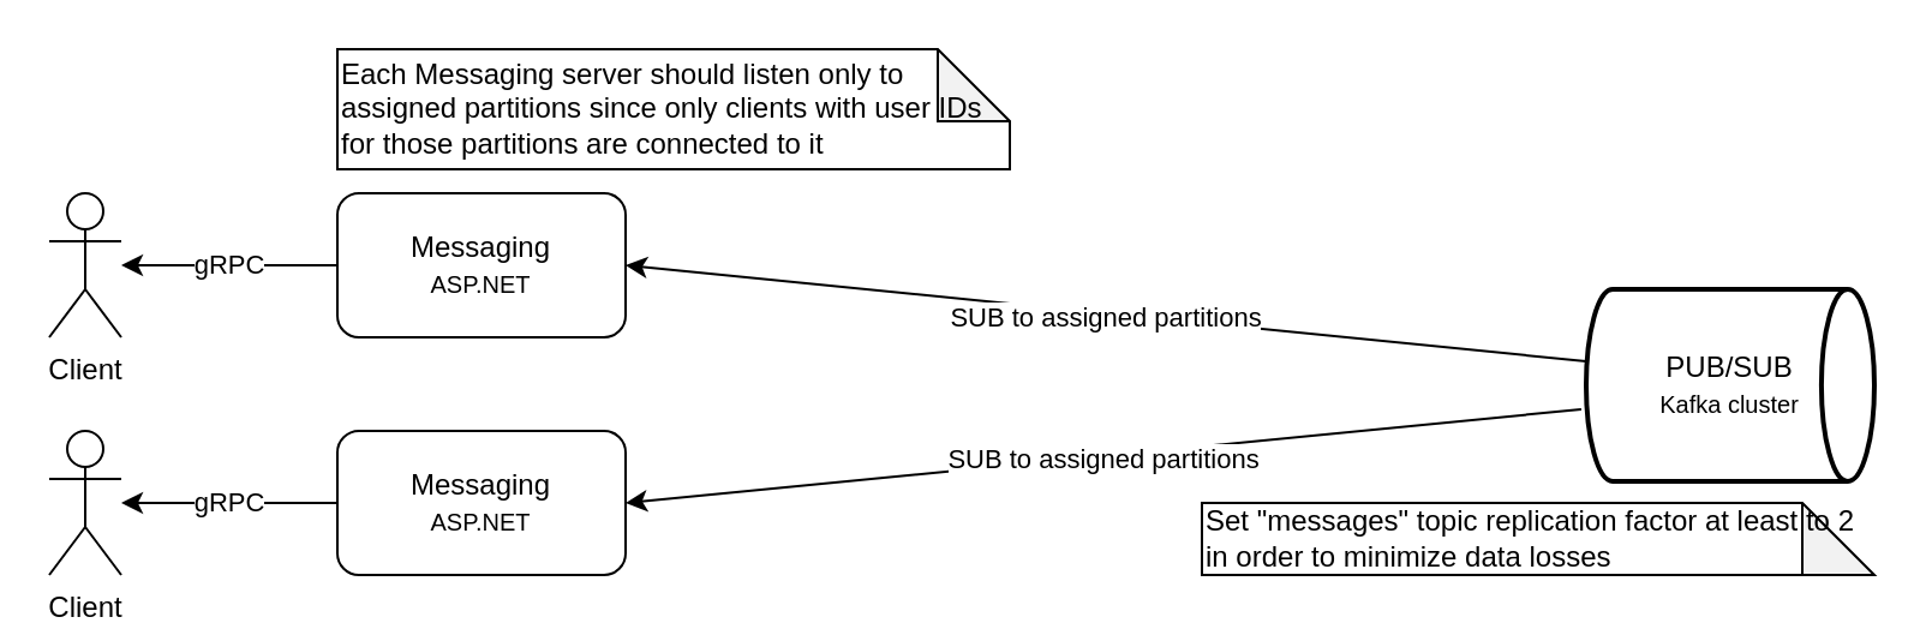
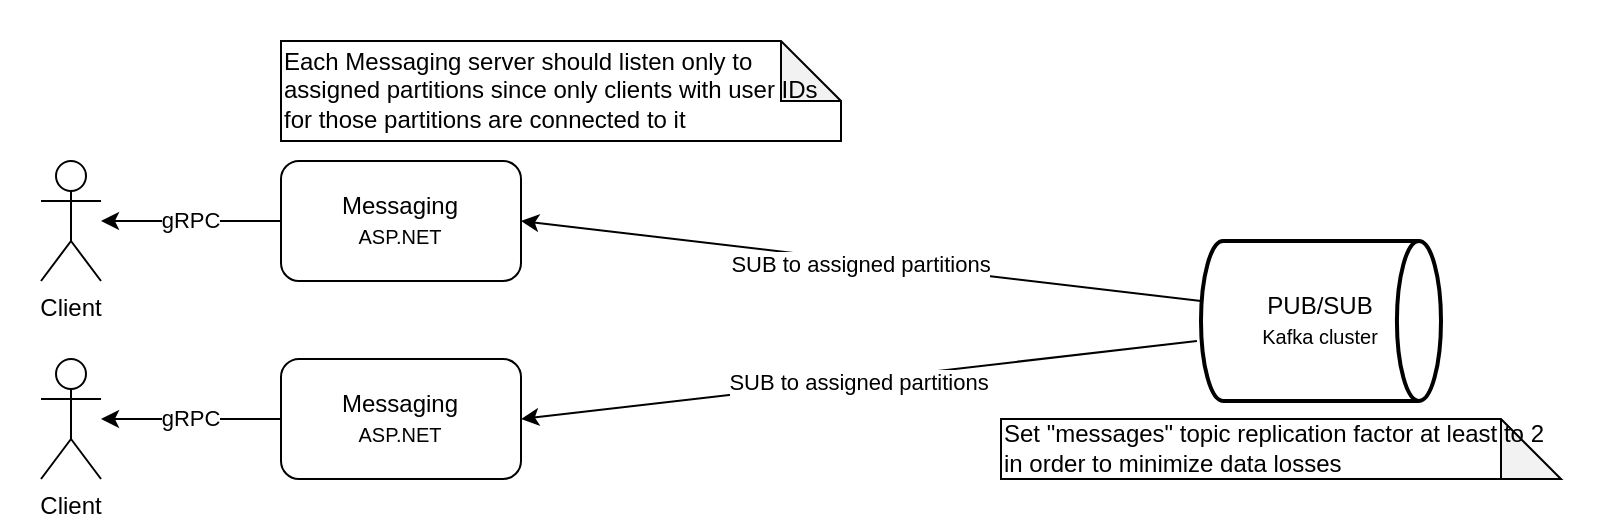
- <mxCell id="8" value="PUB/SUB&lt;br&gt;&lt;font style=&quot;font-size: 10px&quot;&gt;Kafka cluster&lt;/font&gt;" style="strokeWidth=2;html=1;shape=mxgraph.flowchart.direct_data;whiteSpace=wrap;" parent="1" vertex="1"><mxGeometry x="660" y="120" width="120" height="80" as="geometry" /></mxCell>
+ <mxCell id="8" value="PUB/SUB&lt;br&gt;&lt;font style=&quot;font-size: 10px&quot;&gt;Kafka cluster&lt;/font&gt;" style="strokeWidth=2;html=1;shape=mxgraph.flowchart.direct_data;whiteSpace=wrap;" parent="1" vertex="1"><mxGeometry x="600" y="120" width="120" height="80" as="geometry" /></mxCell>
